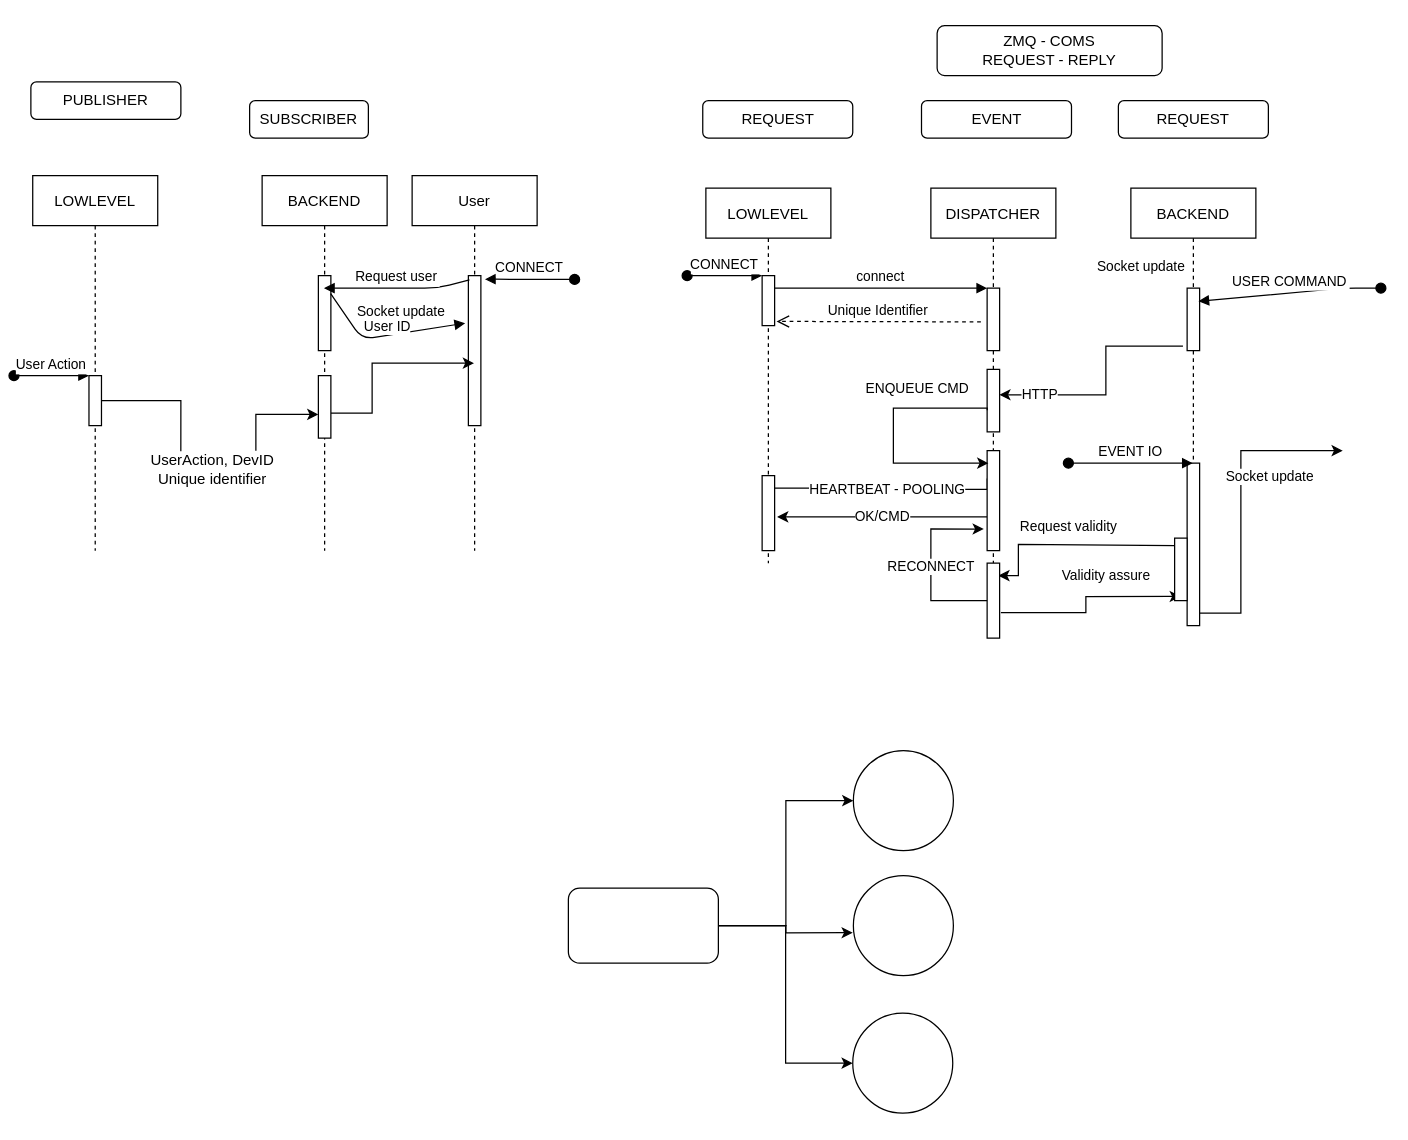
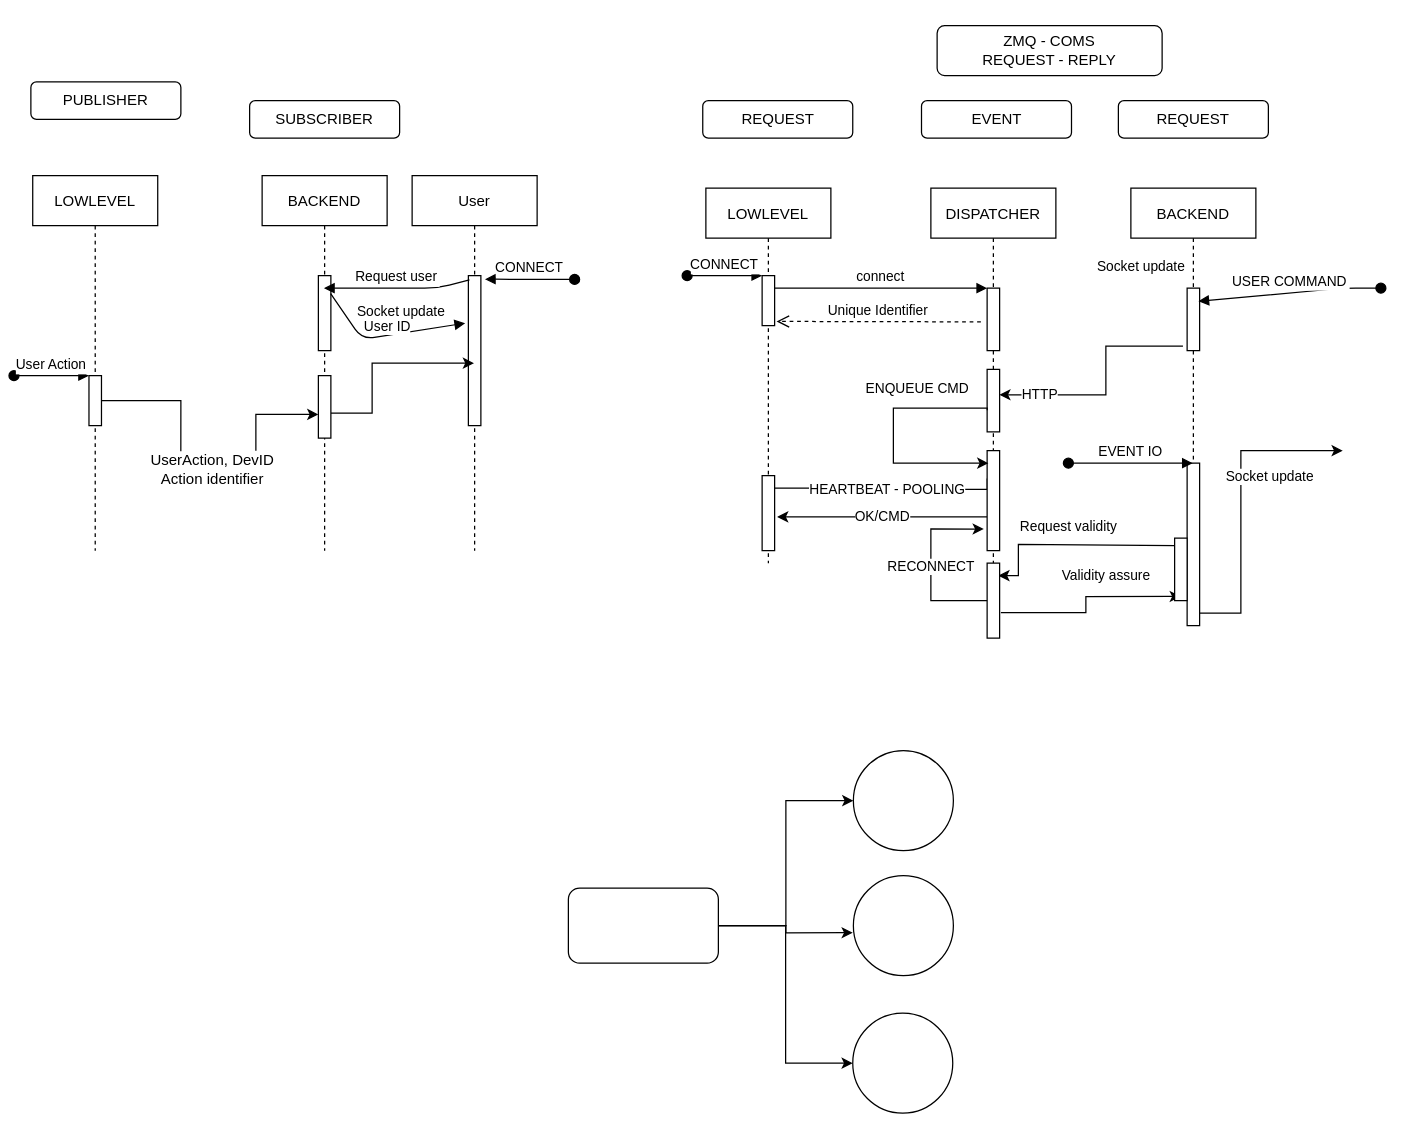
- <mxCell id="20" value="SUBSCRIBER" style="rounded=1;whiteSpace=wrap;html=1;" parent="1" vertex="1"><mxGeometry x="195" y="80" width="95" height="30" as="geometry" /></mxCell>
+ <mxCell id="20" value="SUBSCRIBER" style="rounded=1;whiteSpace=wrap;html=1;" parent="1" vertex="1"><mxGeometry x="195" y="80" width="120" height="30" as="geometry" /></mxCell>
- <mxCell id="17" value="UserAction, DevID&lt;br&gt;Unique identifier" style="text;html=1;align=center;verticalAlign=middle;resizable=0;points=[];autosize=1;strokeColor=none;" parent="1" vertex="1"><mxGeometry x="110" y="360" width="110" height="30" as="geometry" /></mxCell>
+ <mxCell id="17" value="UserAction, DevID&lt;br&gt;Action identifier" style="text;html=1;align=center;verticalAlign=middle;resizable=0;points=[];autosize=1;strokeColor=none;" parent="1" vertex="1"><mxGeometry x="110" y="360" width="110" height="30" as="geometry" /></mxCell>
